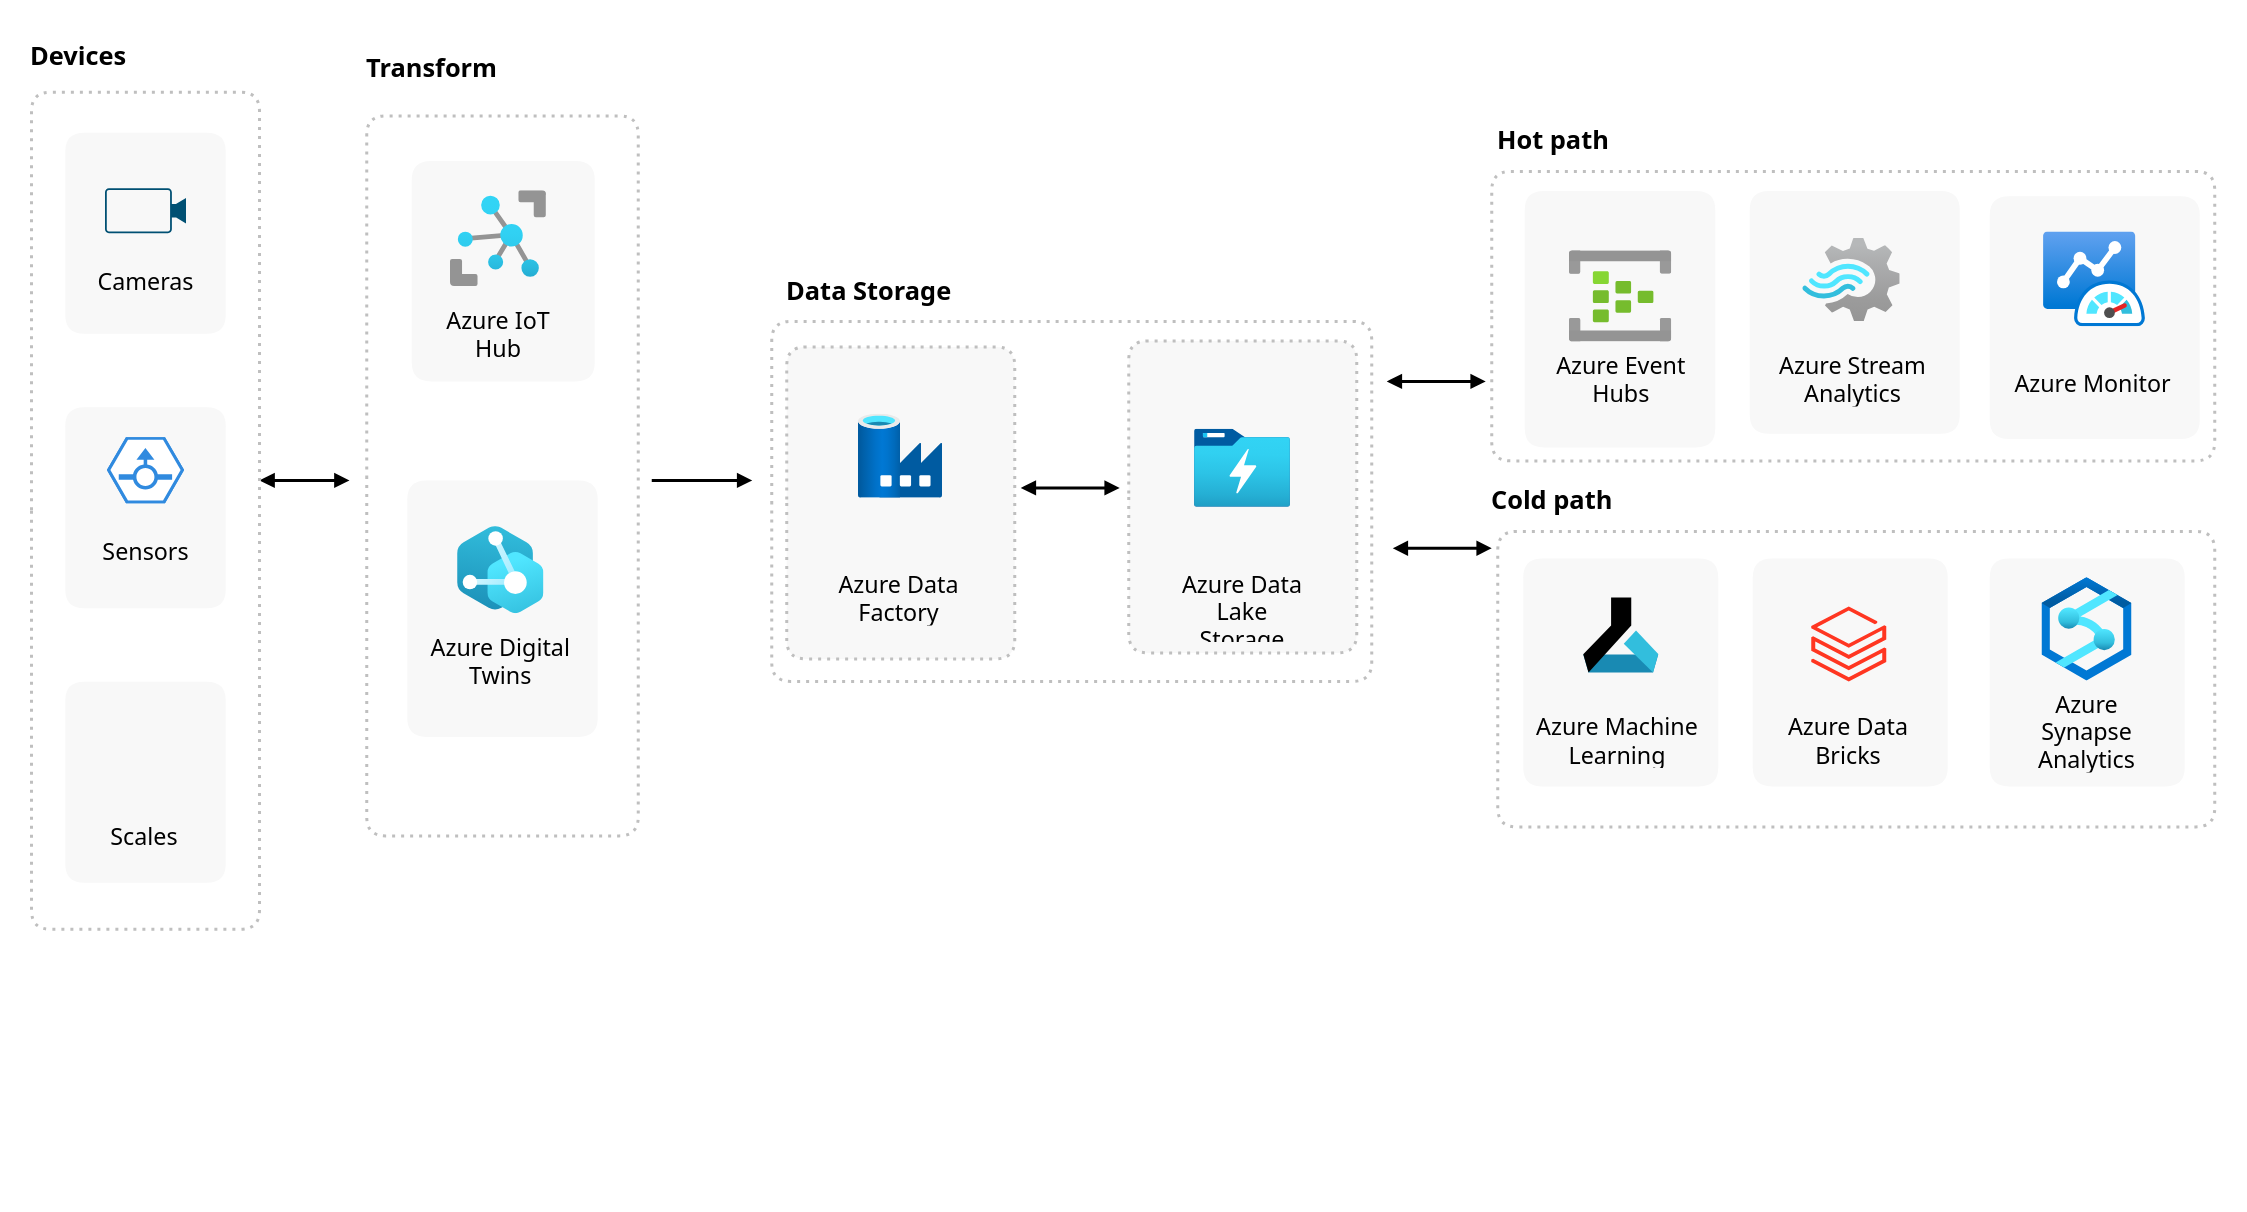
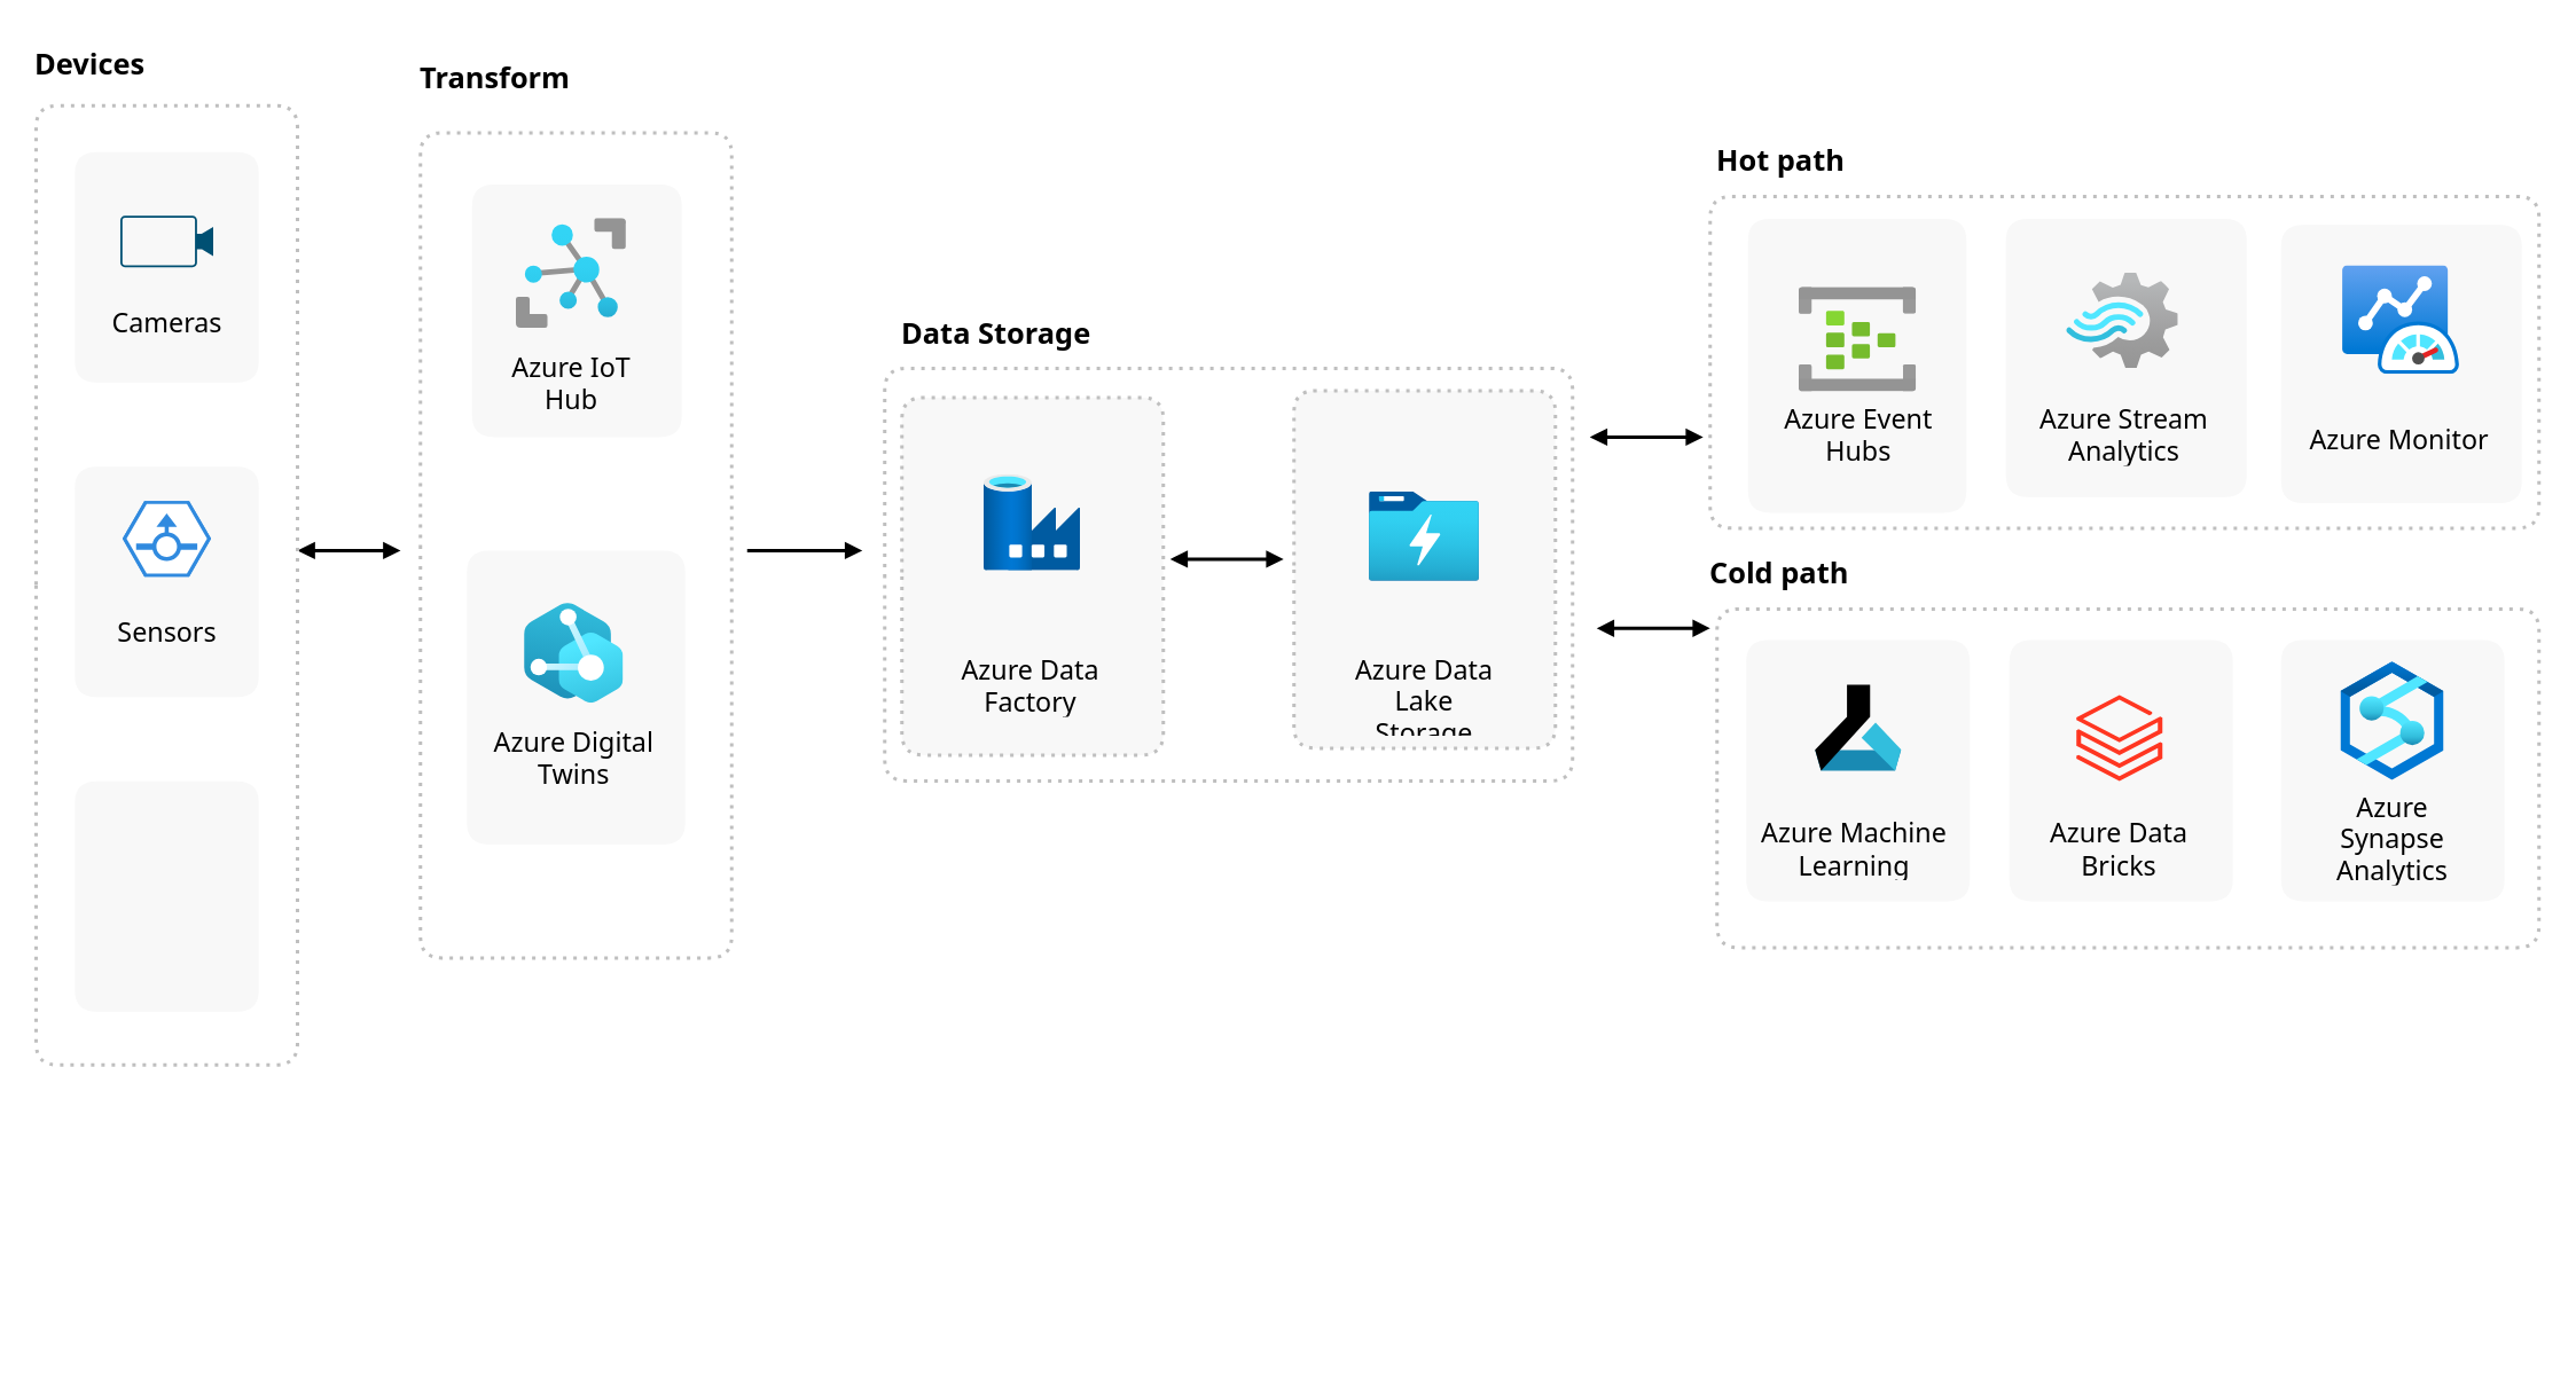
- <mxCell id="18" value="&lt;font face=&quot;Segoe UI&quot;&gt;&lt;span style=&quot;font-size: 15.52px;&quot;&gt;Scales&lt;/span&gt;&lt;/font&gt;" style="verticalAlign=middle;align=center;overflow=width;vsdxID=1128;fillColor=none;gradientColor=none;shape=stencil(nZBLDoAgDERP0z3SIyjew0SURgSD+Lu9kMZoXLhwN9O+tukAlrNpJg1SzDH4QW/URgNYgZTkjA4UkwJUgGXng+6DX1zLfmoymdXo17xh5zmRJ6Q42BWCfc2oJfdAr+Yv+AP9Cb7OJ3H/2JG1HNGz/84klThPVCc=);strokeColor=none;points=[];labelBackgroundColor=none;rounded=0;html=1;whiteSpace=wrap;" parent="16" vertex="1"><mxGeometry x="7" y="71" width="92" height="63" as="geometry" /></mxCell>
